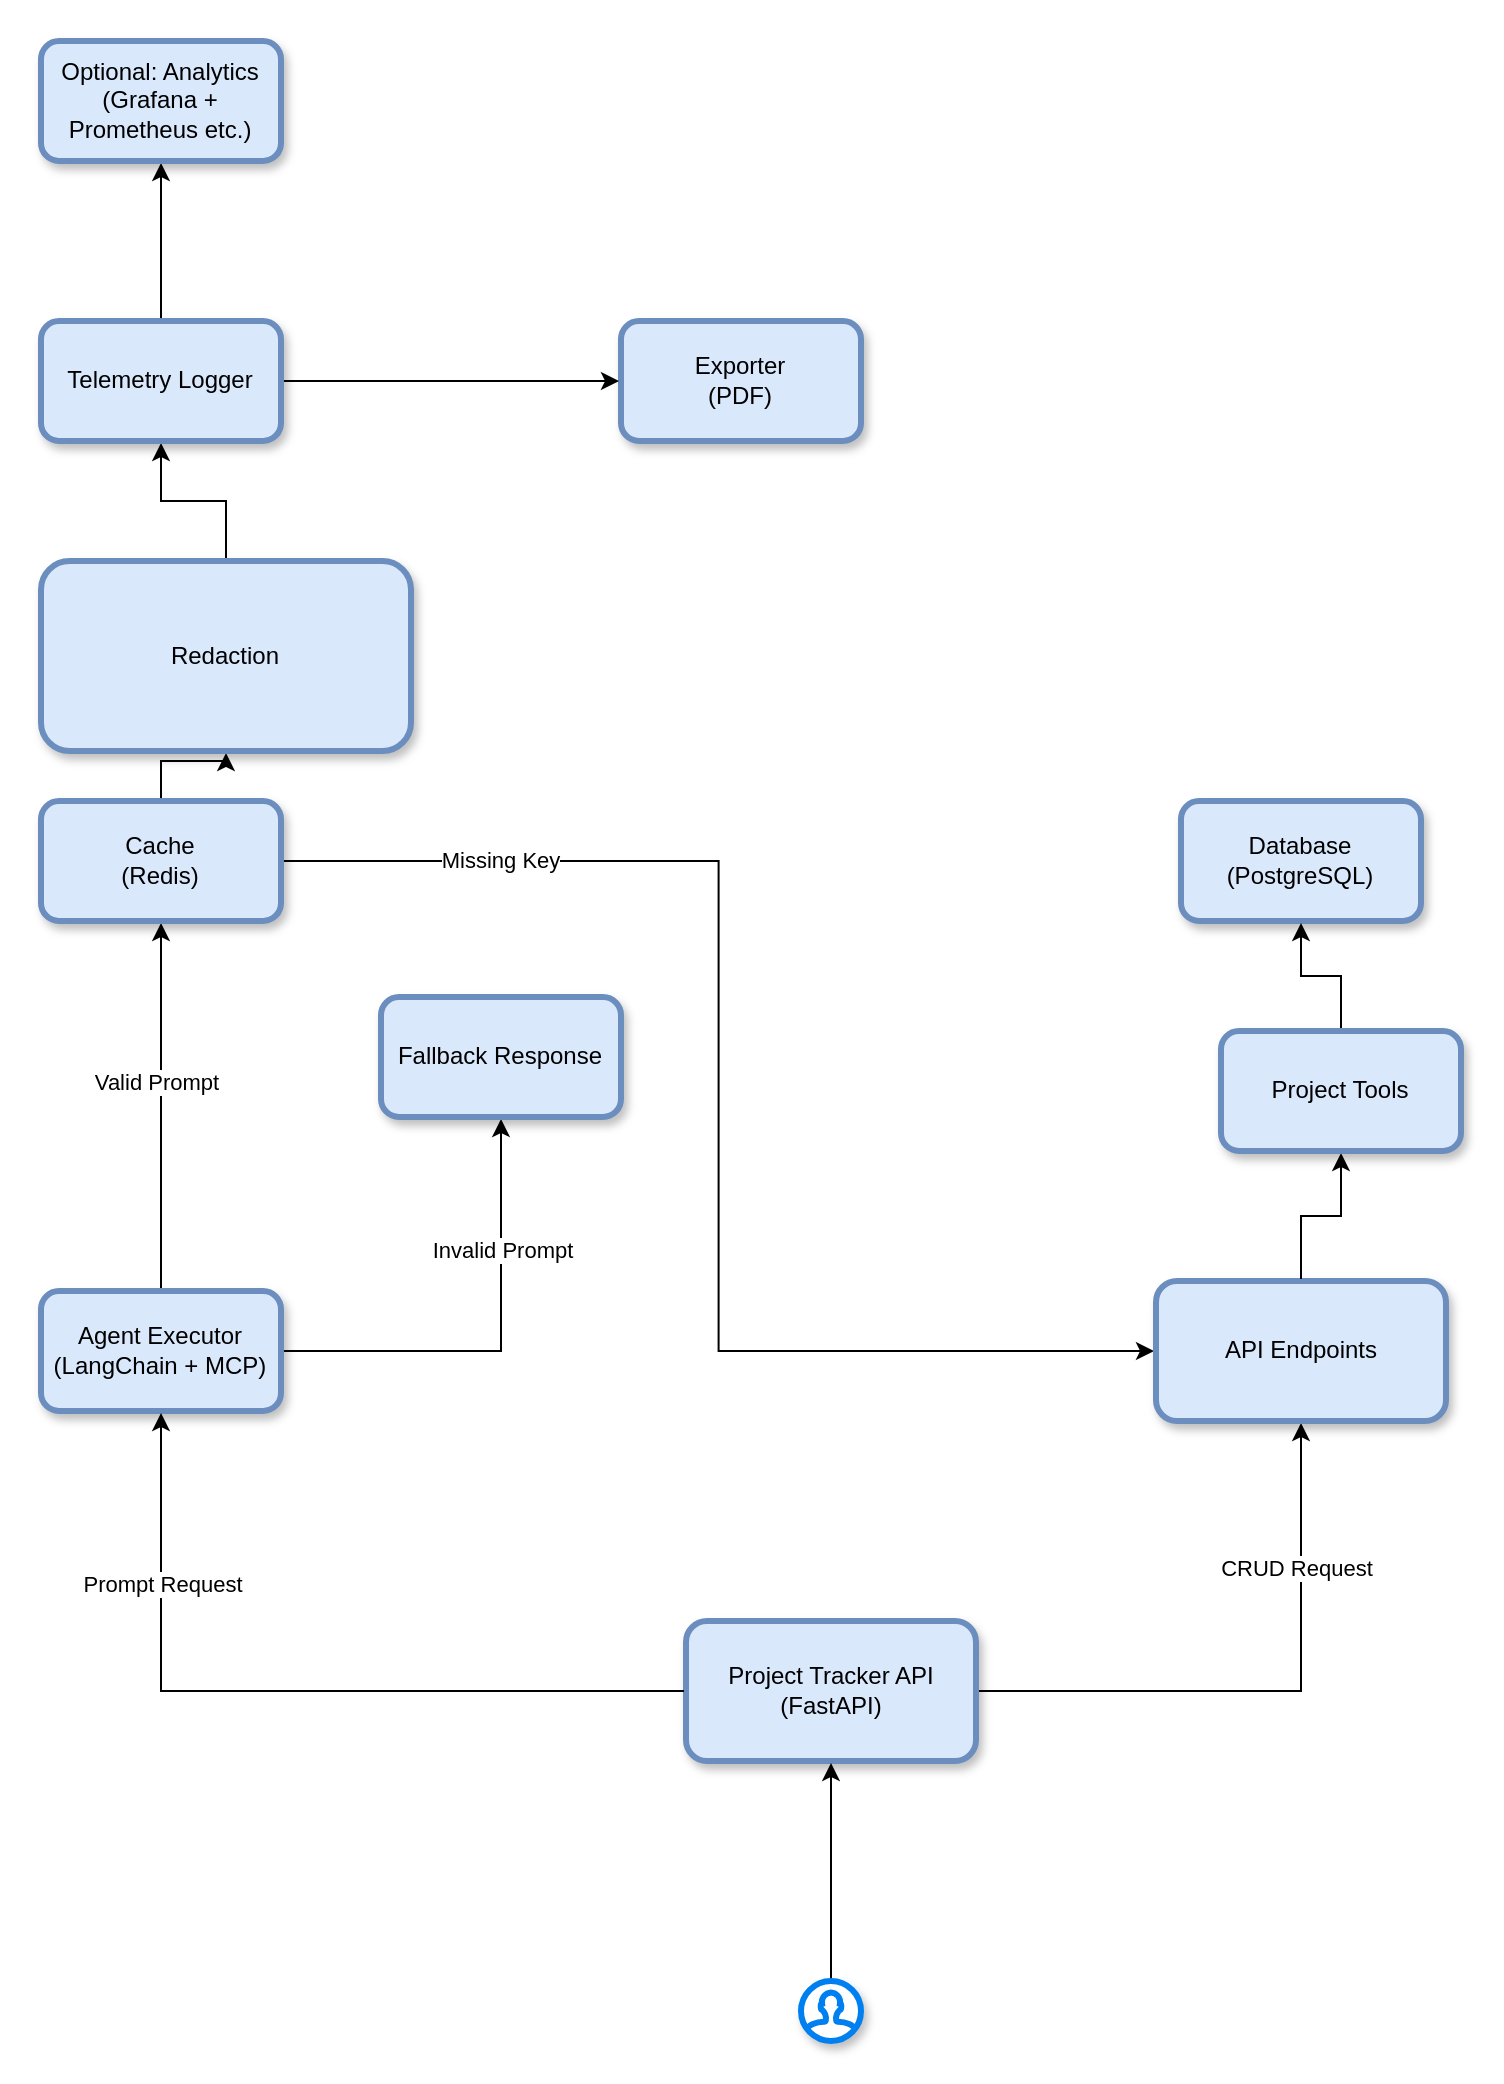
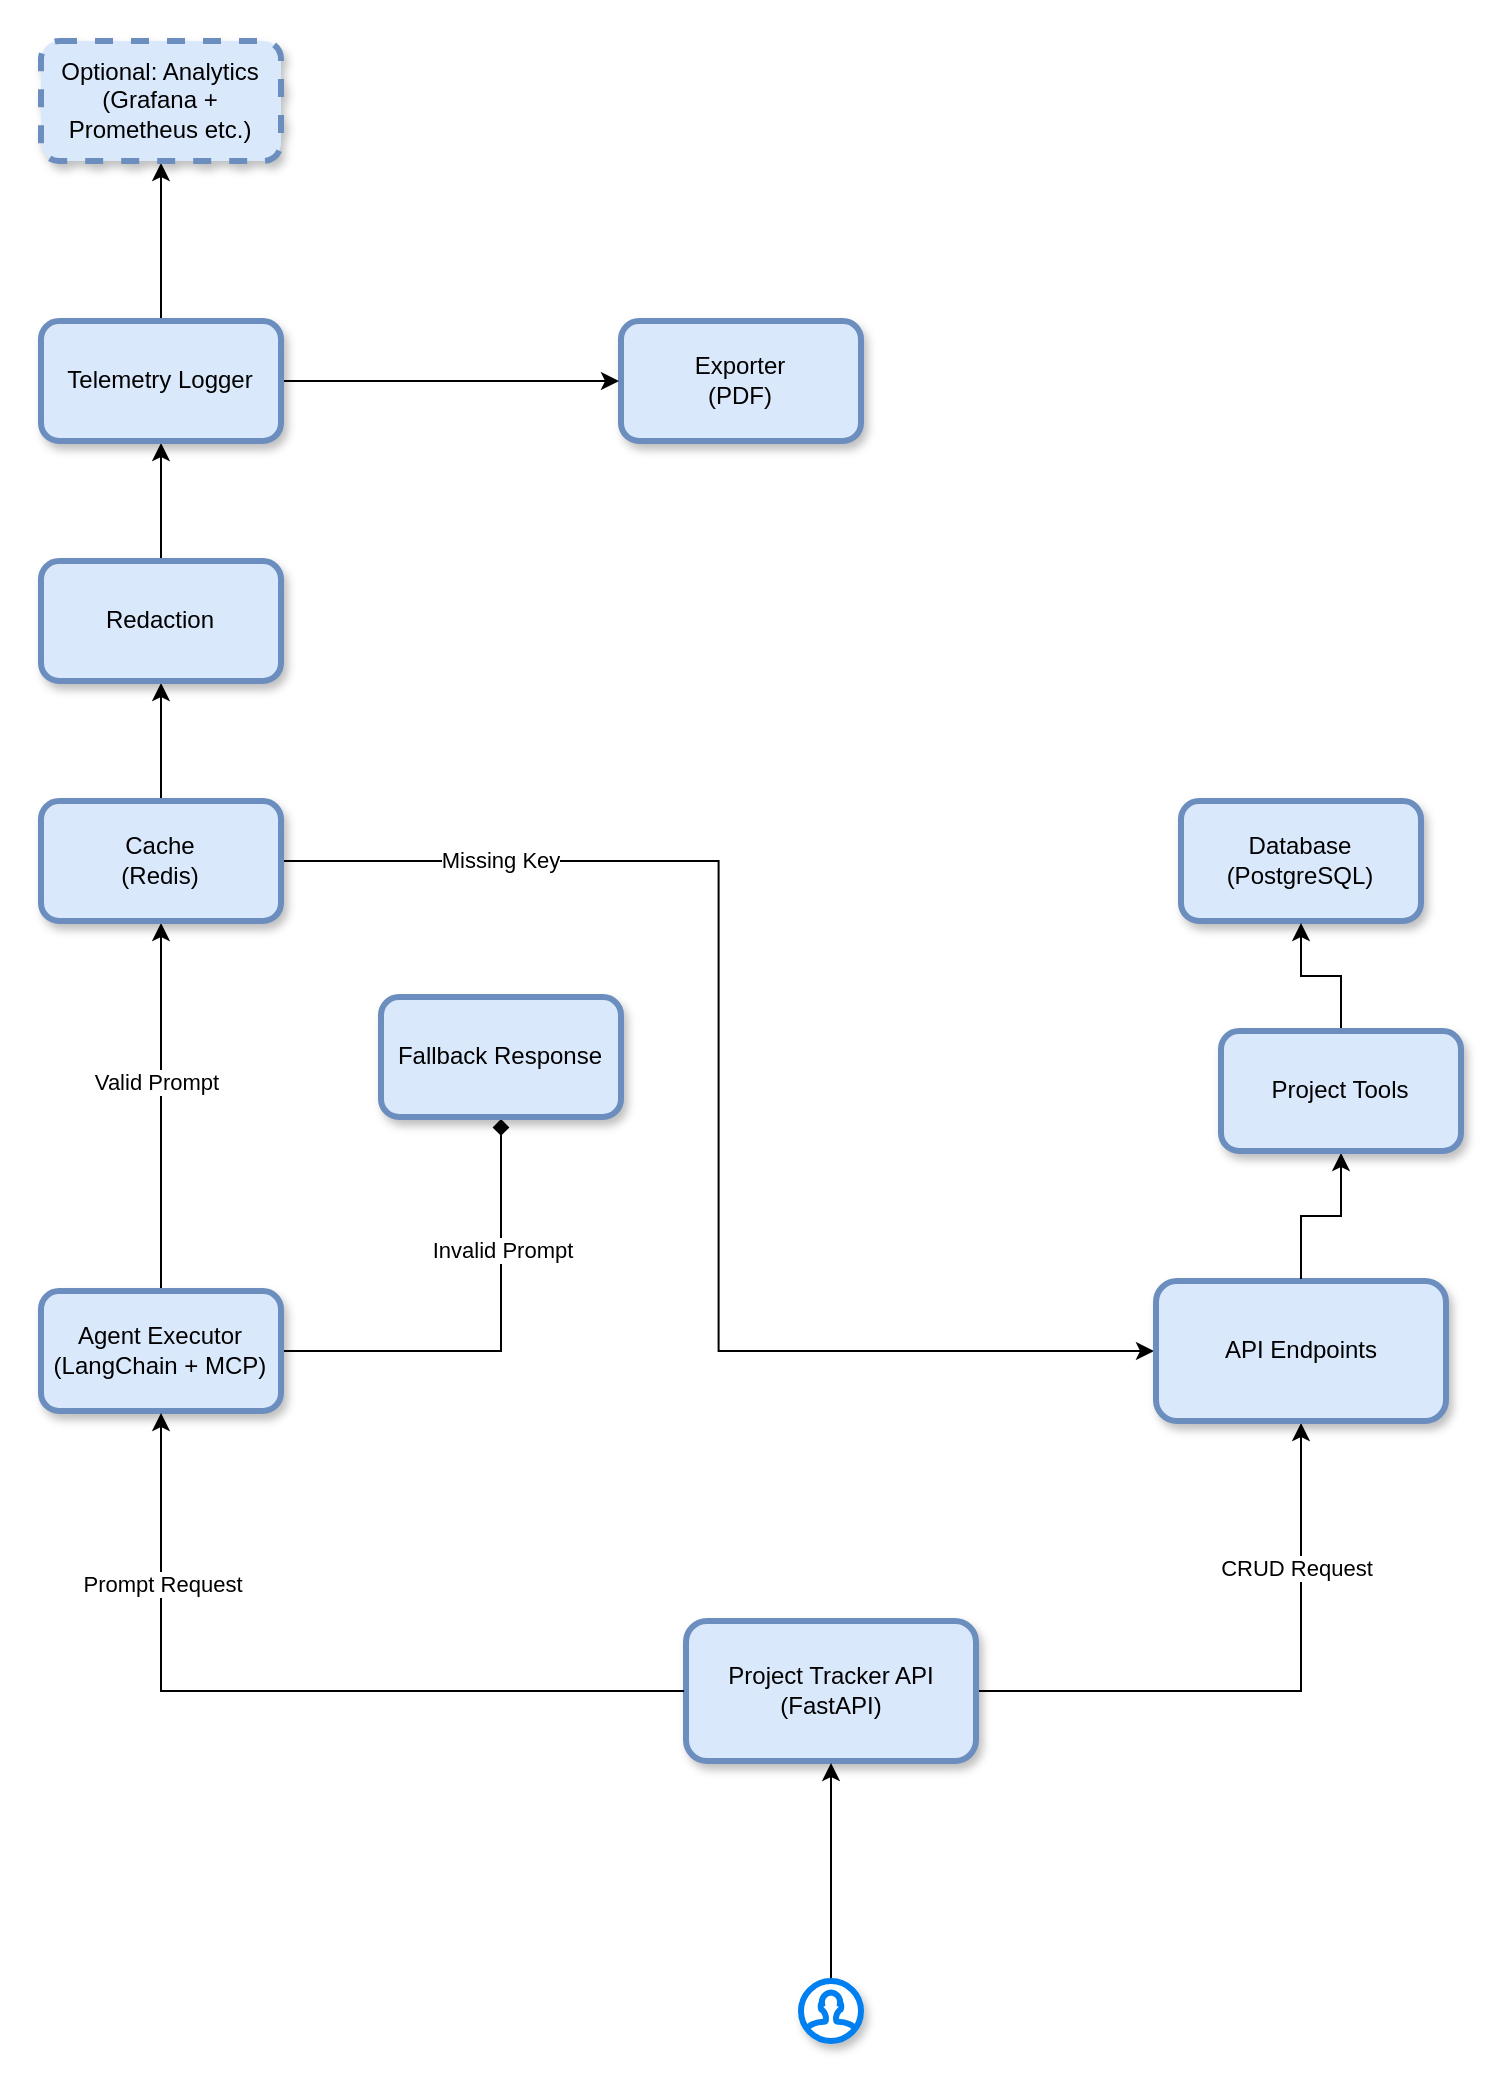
- <mxCell id="27" value="Optional: Analytics&lt;br&gt;(Grafana + Prometheus etc.)" style="whiteSpace=wrap;html=1;rounded=1;fillColor=#dae8fc;strokeColor=#6c8ebf;gradientColor=none;glass=0;shadow=1;strokeWidth=3;perimeterSpacing=1;" parent="1" vertex="1"><mxGeometry x="20" y="20" width="120" height="60" as="geometry" /></mxCell>
+ <mxCell id="27" value="Optional: Analytics&lt;br&gt;(Grafana + Prometheus etc.)" style="whiteSpace=wrap;html=1;rounded=1;fillColor=#dae8fc;strokeColor=#6c8ebf;gradientColor=none;glass=0;shadow=1;strokeWidth=3;perimeterSpacing=1;dashed=1;" parent="1" vertex="1"><mxGeometry x="20" y="20" width="120" height="60" as="geometry" /></mxCell>
- <mxCell id="23" value="Redaction" style="rounded=1;whiteSpace=wrap;html=1;fillColor=#dae8fc;strokeColor=#6c8ebf;gradientColor=none;glass=0;shadow=1;strokeWidth=3;perimeterSpacing=1;" parent="1" vertex="1"><mxGeometry x="20" y="280" width="185" height="95" as="geometry" /></mxCell>
+ <mxCell id="23" value="Redaction" style="rounded=1;whiteSpace=wrap;html=1;fillColor=#dae8fc;strokeColor=#6c8ebf;gradientColor=none;glass=0;shadow=1;strokeWidth=3;perimeterSpacing=1;" parent="1" vertex="1"><mxGeometry x="20" y="280" width="120" height="60" as="geometry" /></mxCell>
- <mxCell id="10" style="edgeStyle=orthogonalEdgeStyle;rounded=0;orthogonalLoop=1;jettySize=auto;html=1;entryX=0.5;entryY=1;entryDx=0;entryDy=0;" parent="1" source="12" target="30" edge="1"><mxGeometry relative="1" as="geometry" /></mxCell>
+ <mxCell id="10" style="edgeStyle=orthogonalEdgeStyle;rounded=0;orthogonalLoop=1;jettySize=auto;html=1;entryX=0.5;entryY=1;entryDx=0;entryDy=0;endArrow=diamond;" parent="1" source="12" target="30" edge="1"><mxGeometry relative="1" as="geometry" /></mxCell>
